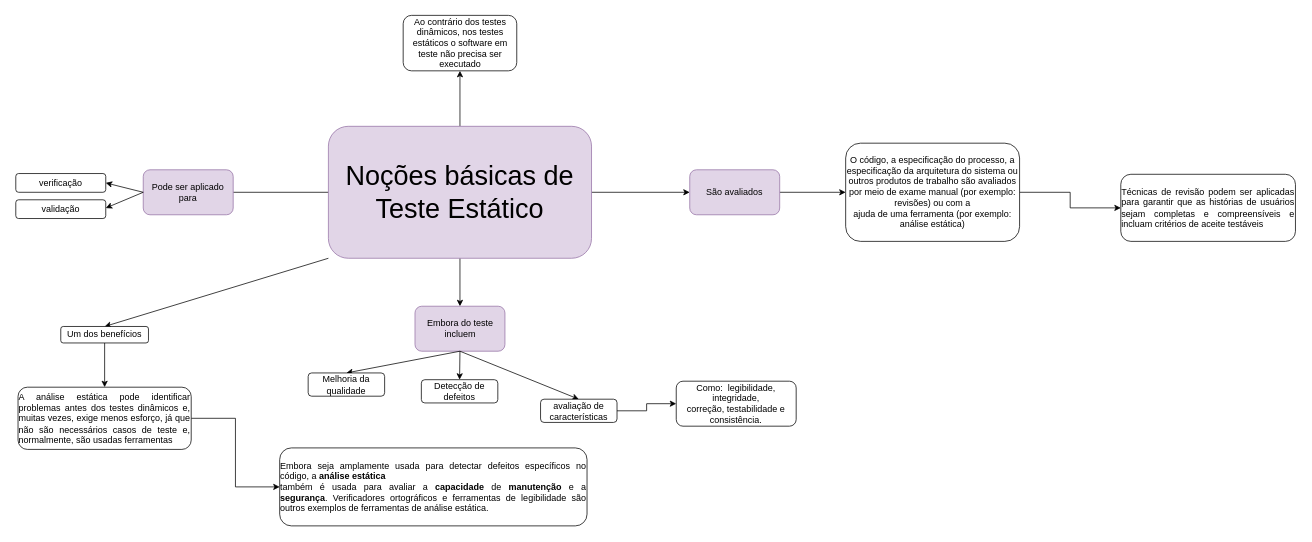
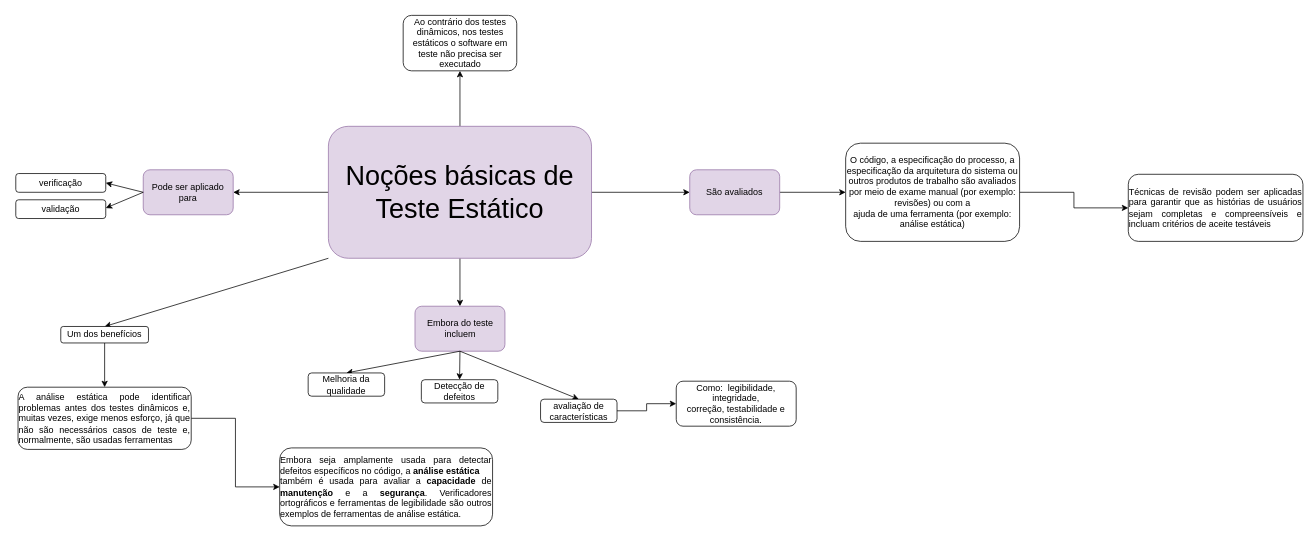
- <mxCell id="2" value="" style="edgeStyle=orthogonalEdgeStyle;rounded=0;orthogonalLoop=1;jettySize=auto;html=1;endArrow=none;" parent="1" source="6" target="8" edge="1"><mxGeometry relative="1" as="geometry" /></mxCell>
+ <mxCell id="2" value="" style="edgeStyle=orthogonalEdgeStyle;rounded=0;orthogonalLoop=1;jettySize=auto;html=1;" parent="1" source="6" target="8" edge="1"><mxGeometry relative="1" as="geometry" /></mxCell>
- <mxCell id="26" value="&lt;div style=&quot;text-align: justify;&quot;&gt;&lt;span style=&quot;background-color: initial;&quot;&gt;Técnicas de&amp;nbsp;&lt;/span&gt;&lt;span style=&quot;background-color: initial;&quot;&gt;revisão podem ser aplicadas para garantir que as histórias de usuários sejam completas e&amp;nbsp;&lt;/span&gt;&lt;span style=&quot;background-color: initial;&quot;&gt;compreensíveis e incluam critérios de aceite testáveis&lt;/span&gt;&lt;/div&gt;" style="whiteSpace=wrap;html=1;rounded=1;" parent="1" vertex="1"><mxGeometry x="1494" y="232" width="233" height="89.5" as="geometry" /></mxCell>
+ <mxCell id="26" value="&lt;div style=&quot;text-align: justify;&quot;&gt;&lt;span style=&quot;background-color: initial;&quot;&gt;Técnicas de&amp;nbsp;&lt;/span&gt;&lt;span style=&quot;background-color: initial;&quot;&gt;revisão podem ser aplicadas para garantir que as histórias de usuários sejam completas e&amp;nbsp;&lt;/span&gt;&lt;span style=&quot;background-color: initial;&quot;&gt;compreensíveis e incluam critérios de aceite testáveis&lt;/span&gt;&lt;/div&gt;" style="whiteSpace=wrap;html=1;rounded=1;" parent="1" vertex="1"><mxGeometry x="1504" y="232" width="233" height="89.5" as="geometry" /></mxCell>
- <mxCell id="32" value="&lt;div style=&quot;text-align: justify;&quot;&gt;&lt;span style=&quot;background-color: initial;&quot;&gt;Embora seja amplamente usada para detectar defeitos específicos no código, a &lt;/span&gt;&lt;b style=&quot;background-color: initial;&quot;&gt;análise estática&lt;/b&gt;&lt;/div&gt;&lt;div style=&quot;text-align: justify;&quot;&gt;&lt;span style=&quot;background-color: initial;&quot;&gt;também é usada para avaliar a &lt;/span&gt;&lt;b style=&quot;background-color: initial;&quot;&gt;capacidade &lt;/b&gt;&lt;span style=&quot;background-color: initial;&quot;&gt;de &lt;/span&gt;&lt;b style=&quot;background-color: initial;&quot;&gt;manutenção &lt;/b&gt;&lt;span style=&quot;background-color: initial;&quot;&gt;e a &lt;b&gt;segurança&lt;/b&gt;. Verificadores ortográficos&amp;nbsp;&lt;/span&gt;&lt;span style=&quot;background-color: initial;&quot;&gt;e ferramentas de legibilidade são outros exemplos de ferramentas de análise estática.&amp;nbsp;&lt;/span&gt;&lt;/div&gt;" style="whiteSpace=wrap;html=1;rounded=1;" parent="1" vertex="1"><mxGeometry x="372" y="597" width="410" height="104" as="geometry" /></mxCell>
+ <mxCell id="32" value="&lt;div style=&quot;text-align: justify;&quot;&gt;&lt;span style=&quot;background-color: initial;&quot;&gt;Embora seja amplamente usada para detectar defeitos específicos no código, a &lt;/span&gt;&lt;b style=&quot;background-color: initial;&quot;&gt;análise estática&lt;/b&gt;&lt;/div&gt;&lt;div style=&quot;text-align: justify;&quot;&gt;&lt;span style=&quot;background-color: initial;&quot;&gt;também é usada para avaliar a &lt;/span&gt;&lt;b style=&quot;background-color: initial;&quot;&gt;capacidade &lt;/b&gt;&lt;span style=&quot;background-color: initial;&quot;&gt;de &lt;/span&gt;&lt;b style=&quot;background-color: initial;&quot;&gt;manutenção &lt;/b&gt;&lt;span style=&quot;background-color: initial;&quot;&gt;e a &lt;b&gt;segurança&lt;/b&gt;. Verificadores ortográficos&amp;nbsp;&lt;/span&gt;&lt;span style=&quot;background-color: initial;&quot;&gt;e ferramentas de legibilidade são outros exemplos de ferramentas de análise estática.&amp;nbsp;&lt;/span&gt;&lt;/div&gt;" style="whiteSpace=wrap;html=1;rounded=1;" parent="1" vertex="1"><mxGeometry x="372" y="597" width="284" height="104" as="geometry" /></mxCell>
